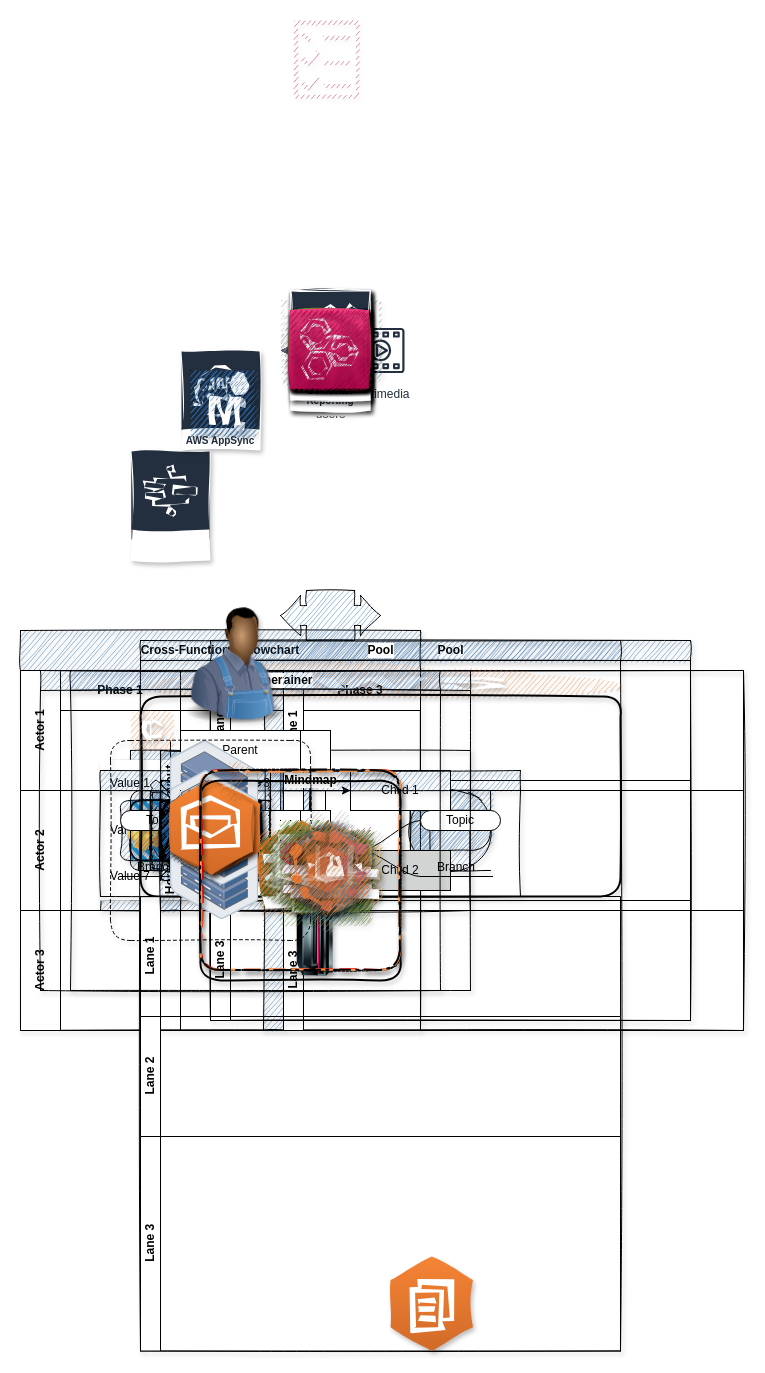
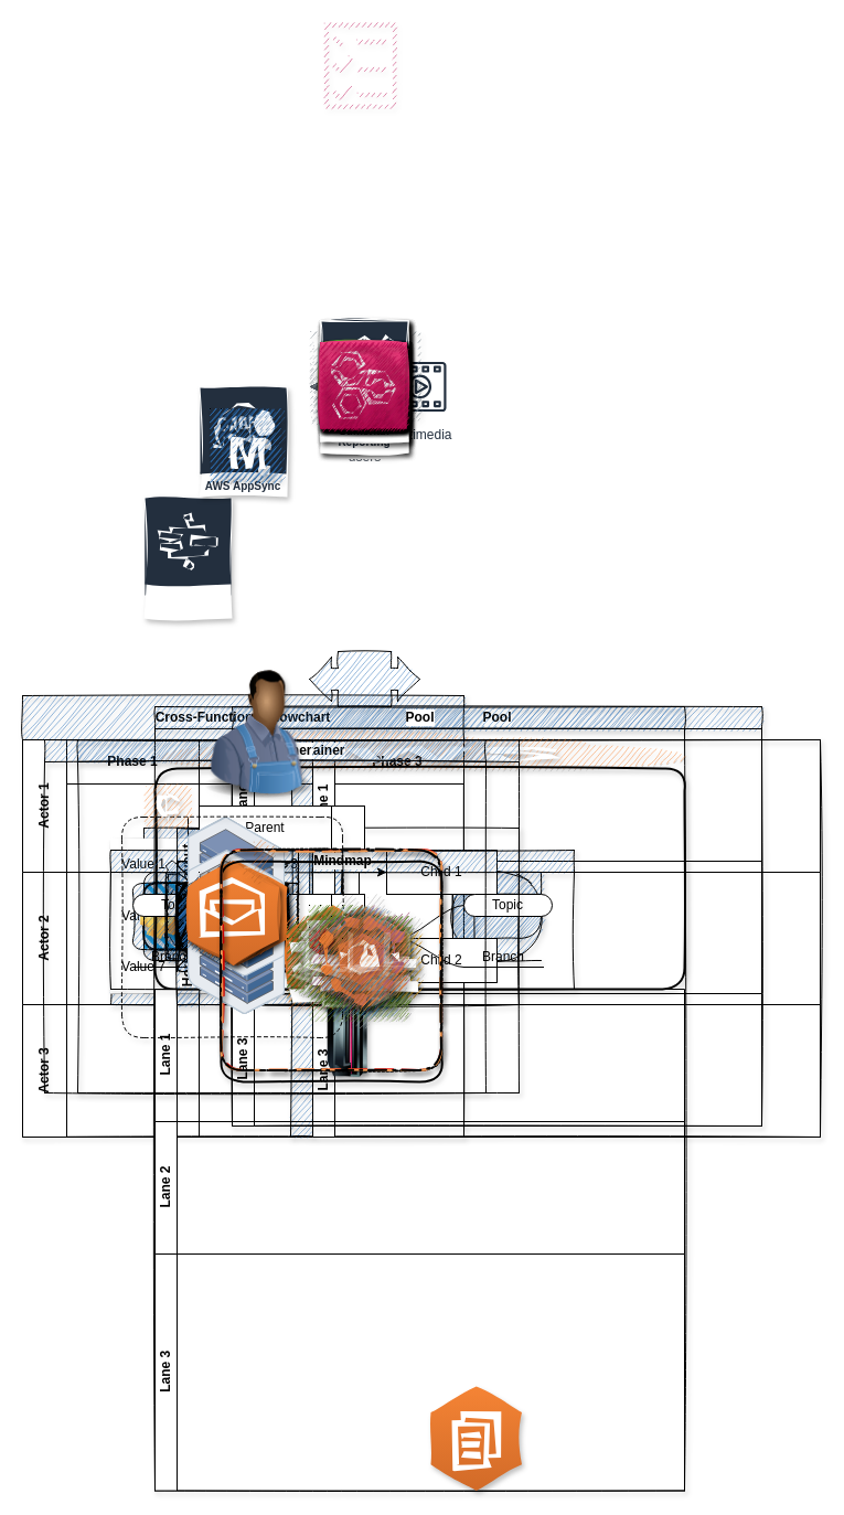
- <mxCell id="134" value="Child 2" style="whiteSpace=wrap;html=1;fillColor=#d2d3d3;" vertex="1" parent="130"><mxGeometry x="190" y="100" width="100" height="40" as="geometry" /></mxCell>
+ <mxCell id="134" value="Child 2" style="whiteSpace=wrap;html=1;" vertex="1" parent="130"><mxGeometry x="190" y="100" width="100" height="40" as="geometry" /></mxCell>
